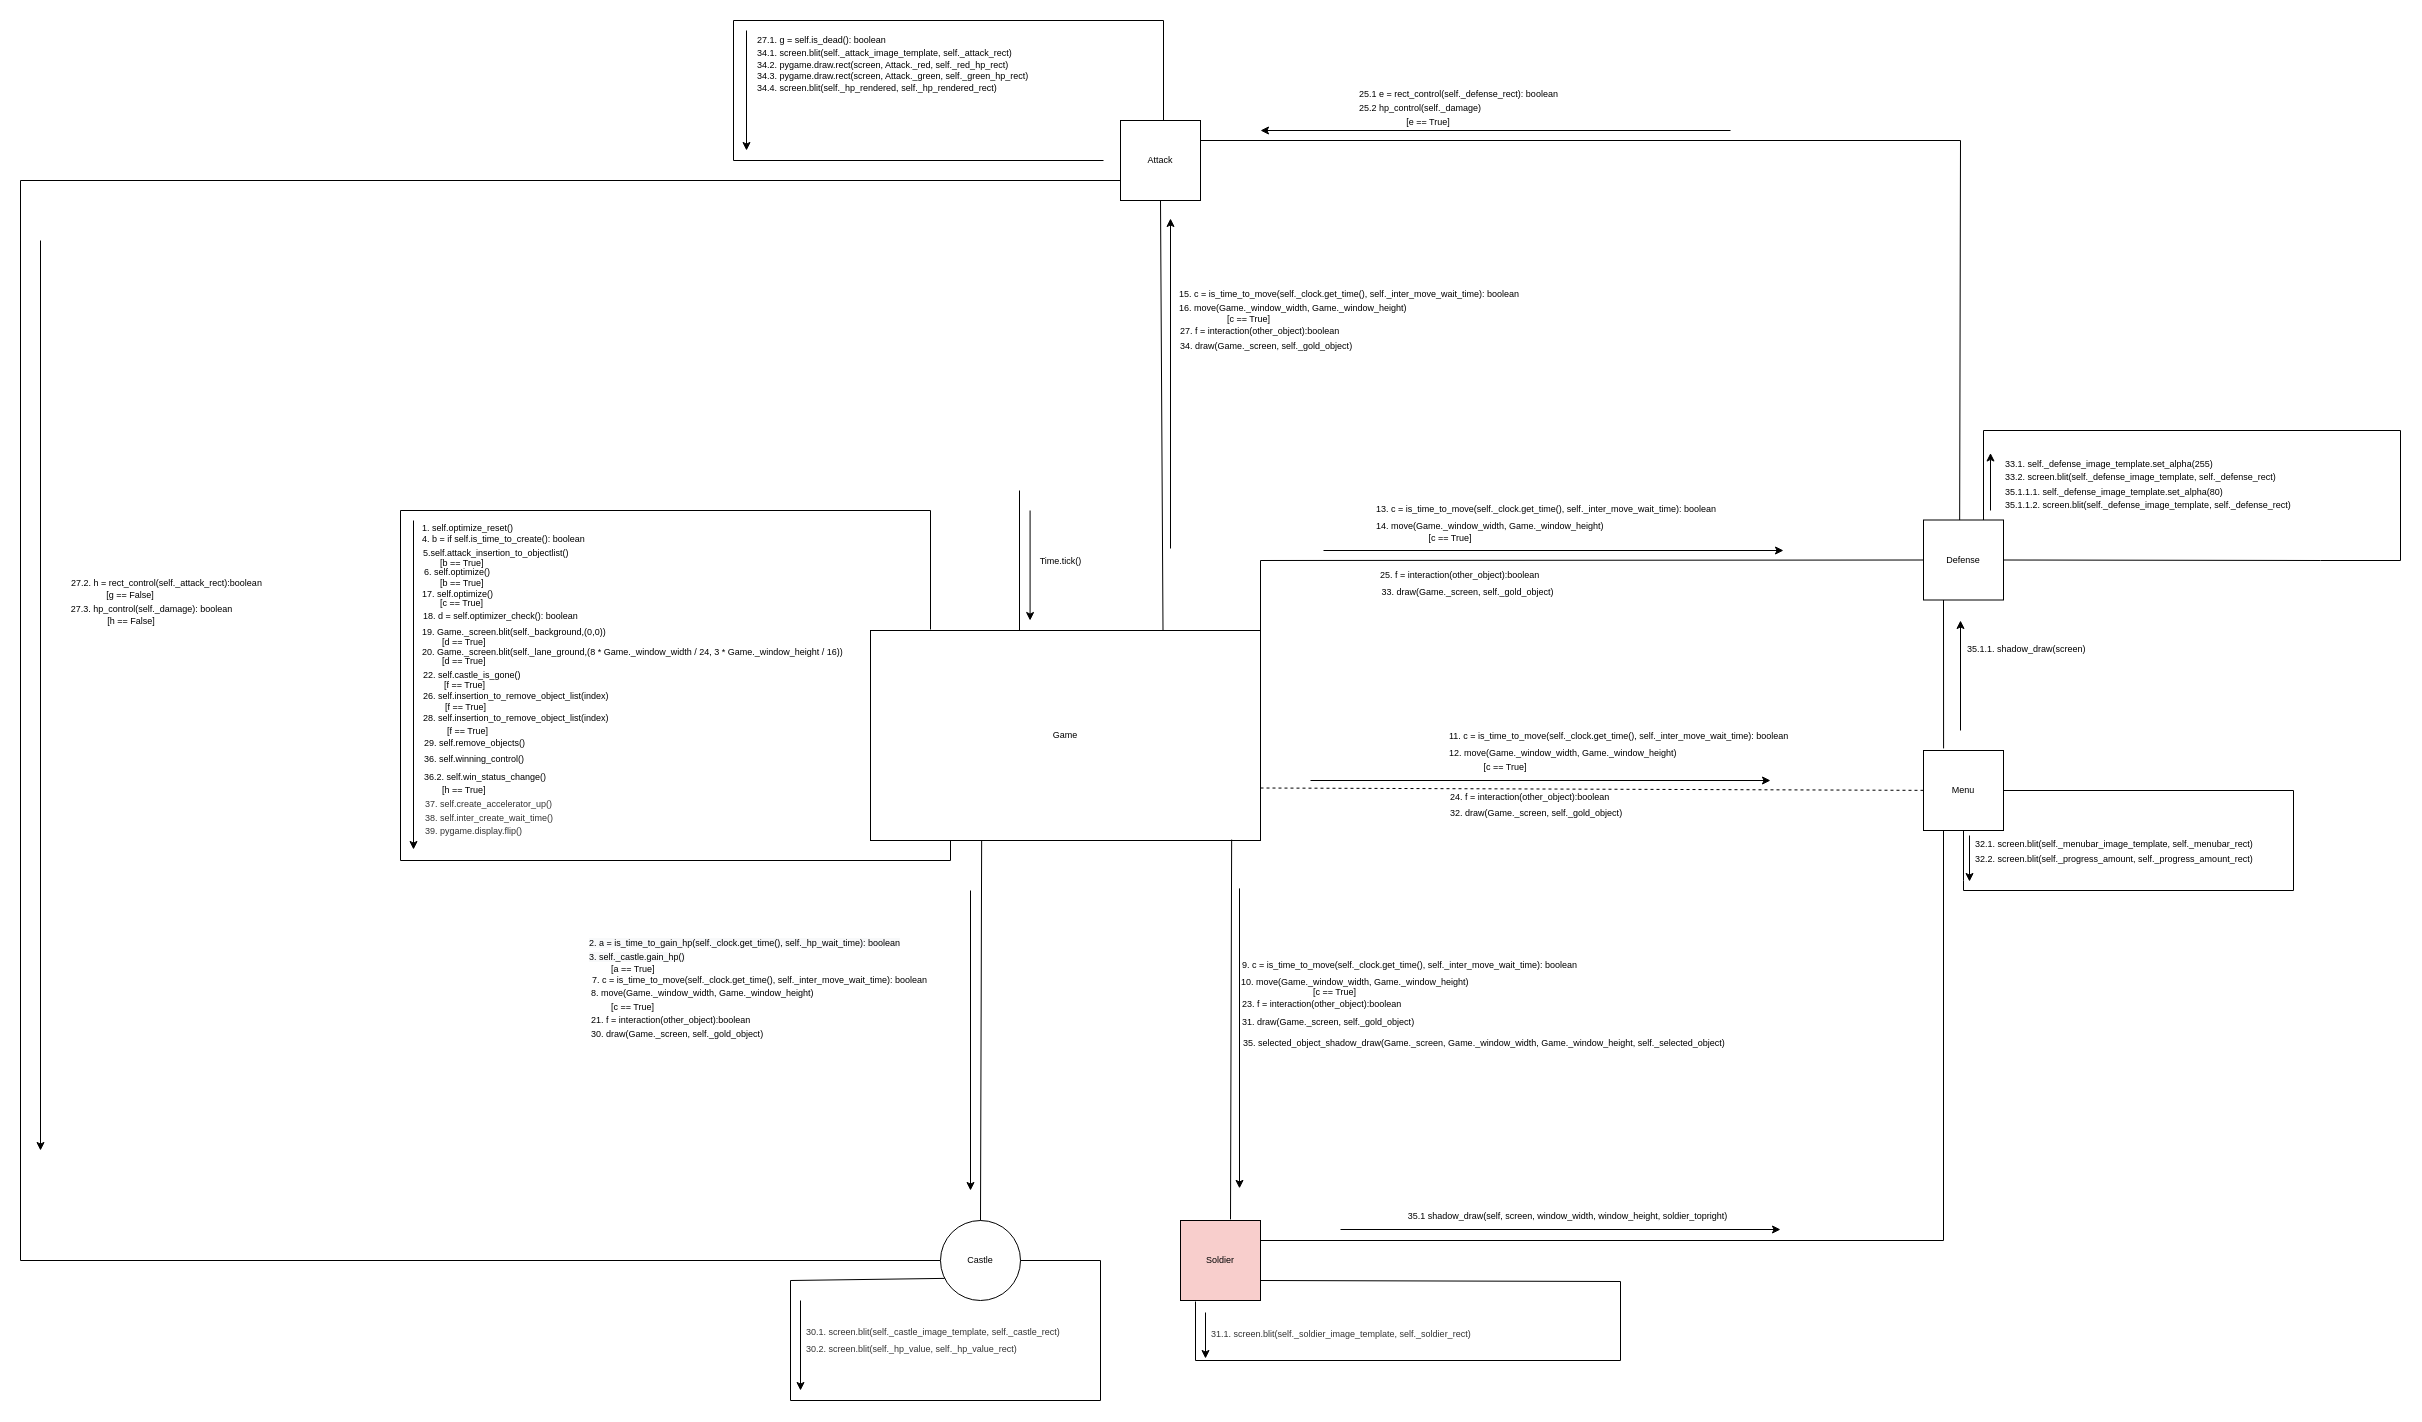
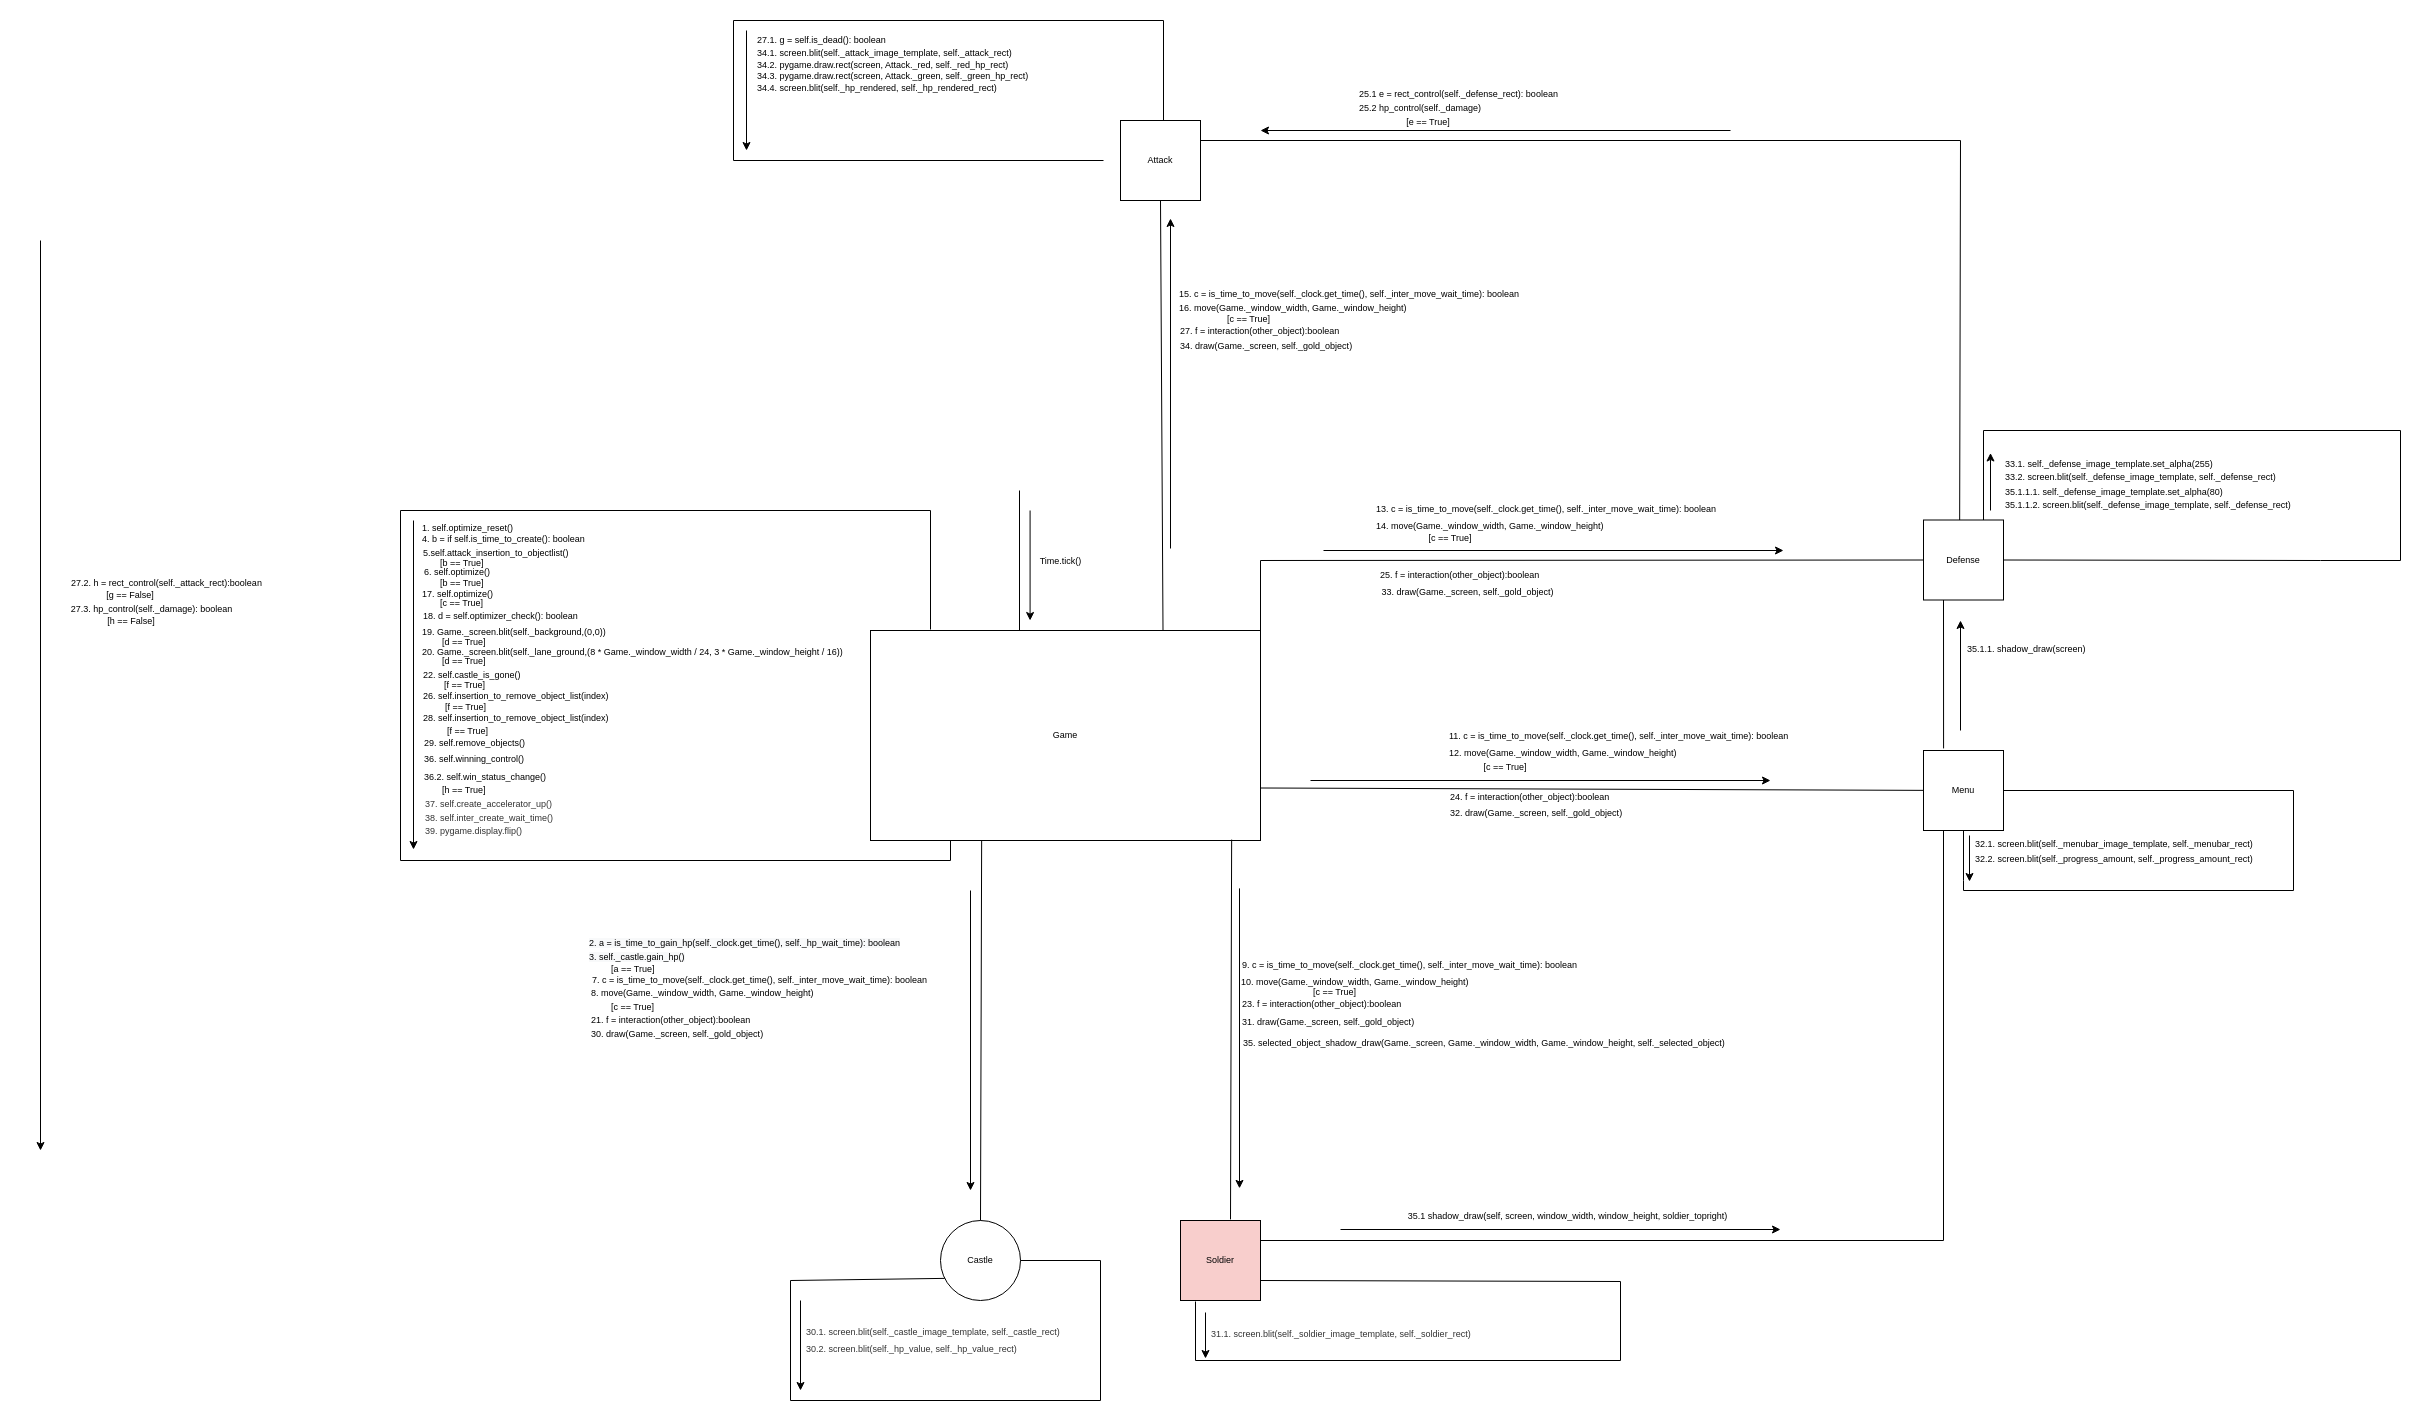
- <mxCell id="3" style="edgeStyle=none;rounded=0;html=1;exitX=0;exitY=0.75;exitDx=0;exitDy=0;entryX=0;entryY=0.5;entryDx=0;entryDy=0;fontFamily=Helvetica;fontSize=9;fontColor=#000000;endArrow=none;endFill=0;" parent="1" source="4" target="5" edge="1"><mxGeometry relative="1" as="geometry"><Array as="points"><mxPoint x="20" y="180" /><mxPoint x="20" y="1260" /></Array></mxGeometry></mxCell>
- <mxCell id="10" style="edgeStyle=none;html=1;exitX=1;exitY=0.75;exitDx=0;exitDy=0;fontFamily=Helvetica;fontSize=9;fontColor=#000000;endArrow=none;endFill=0;dashed=1;" parent="1" source="12" target="8" edge="1"><mxGeometry relative="1" as="geometry" /></mxCell>
+ <mxCell id="10" style="edgeStyle=none;html=1;exitX=1;exitY=0.75;exitDx=0;exitDy=0;fontFamily=Helvetica;fontSize=9;fontColor=#000000;endArrow=none;endFill=0;" parent="1" source="12" target="8" edge="1"><mxGeometry relative="1" as="geometry" /></mxCell>
